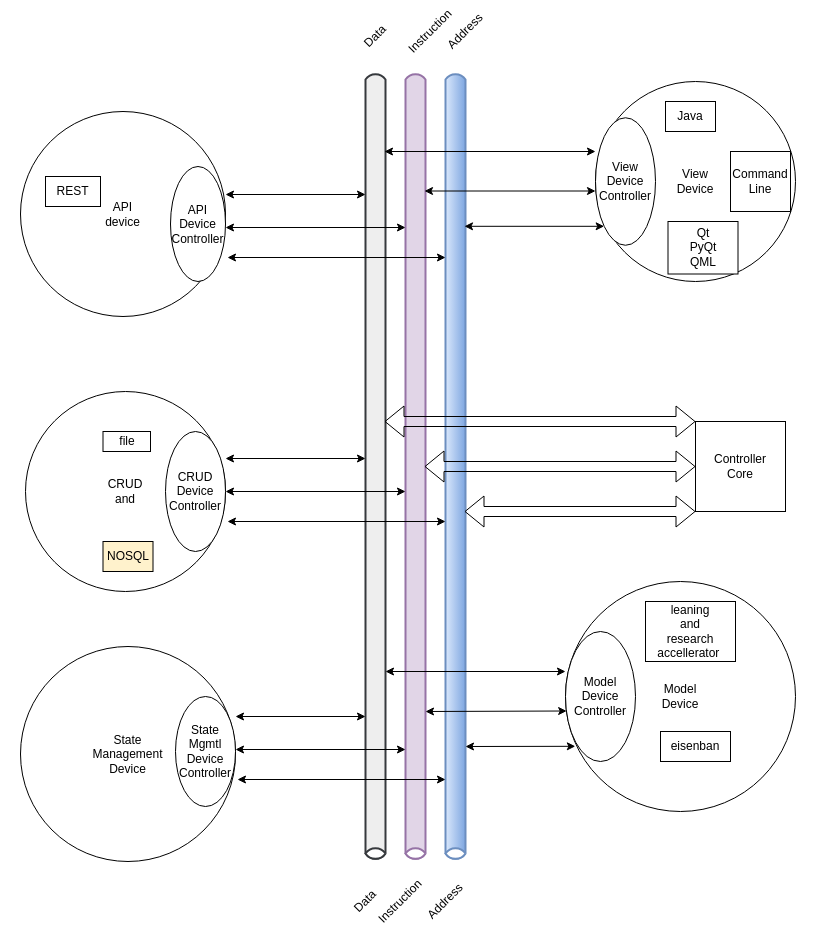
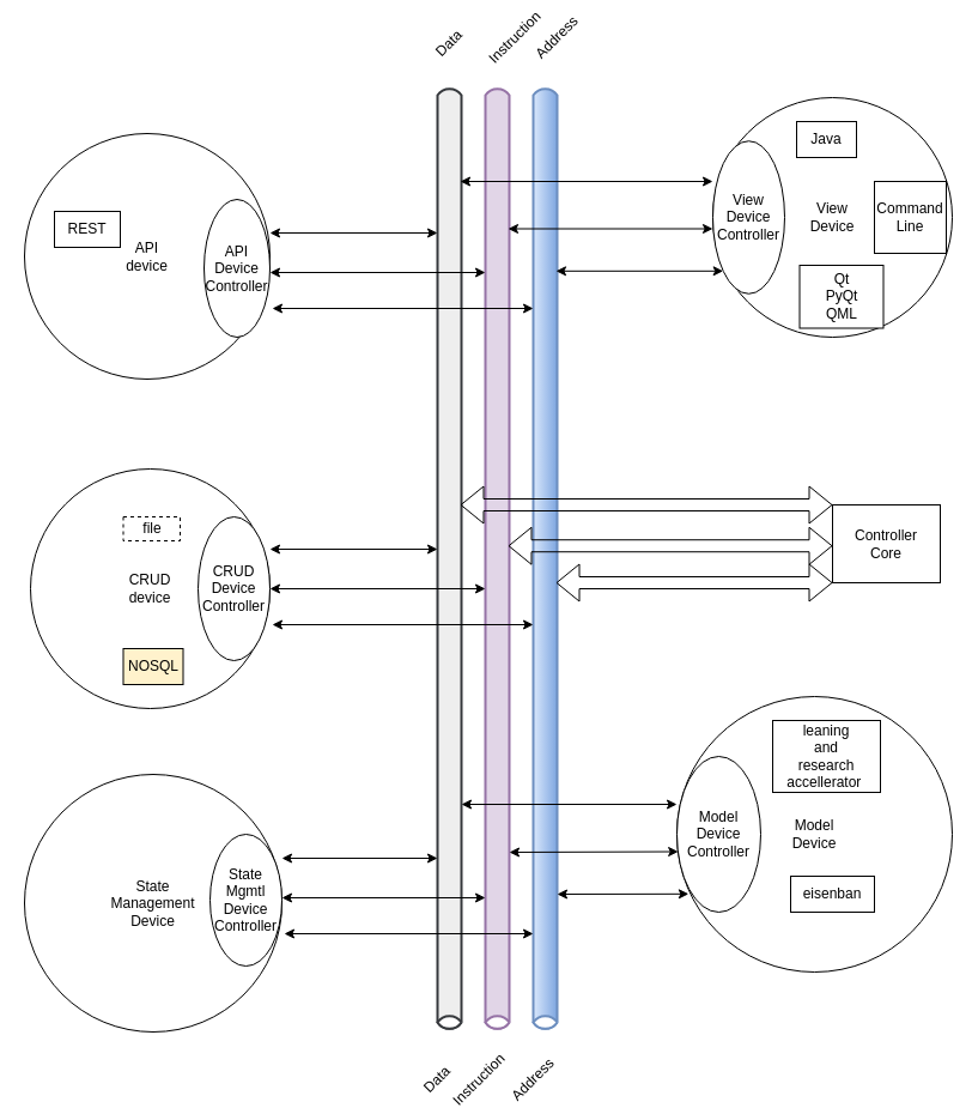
- <mxCell id="29" value="file" style="rounded=0;whiteSpace=wrap;html=1;" parent="1" vertex="1"><mxGeometry x="102.5" y="430" width="47.5" height="20" as="geometry" /></mxCell>
+ <mxCell id="29" value="file" style="rounded=0;whiteSpace=wrap;html=1;dashed=1;" parent="1" vertex="1"><mxGeometry x="102.5" y="430" width="47.5" height="20" as="geometry" /></mxCell>
- <mxCell id="2" value="Controller&lt;br&gt;Core" style="rounded=0;whiteSpace=wrap;html=1;" parent="1" vertex="1"><mxGeometry x="695" y="420" width="90" height="90" as="geometry" /></mxCell>
+ <mxCell id="2" value="Controller&lt;br&gt;Core" style="rounded=0;whiteSpace=wrap;html=1;" parent="1" vertex="1"><mxGeometry x="695" y="420" width="90" height="65" as="geometry" /></mxCell>
- <mxCell id="12" value="CRUD&lt;br&gt;and" style="ellipse;whiteSpace=wrap;html=1;aspect=fixed;" parent="1" vertex="1"><mxGeometry x="25" y="390" width="200" height="200" as="geometry" /></mxCell>
+ <mxCell id="12" value="CRUD&lt;br&gt;device" style="ellipse;whiteSpace=wrap;html=1;aspect=fixed;" parent="1" vertex="1"><mxGeometry x="25" y="390" width="200" height="200" as="geometry" /></mxCell>
